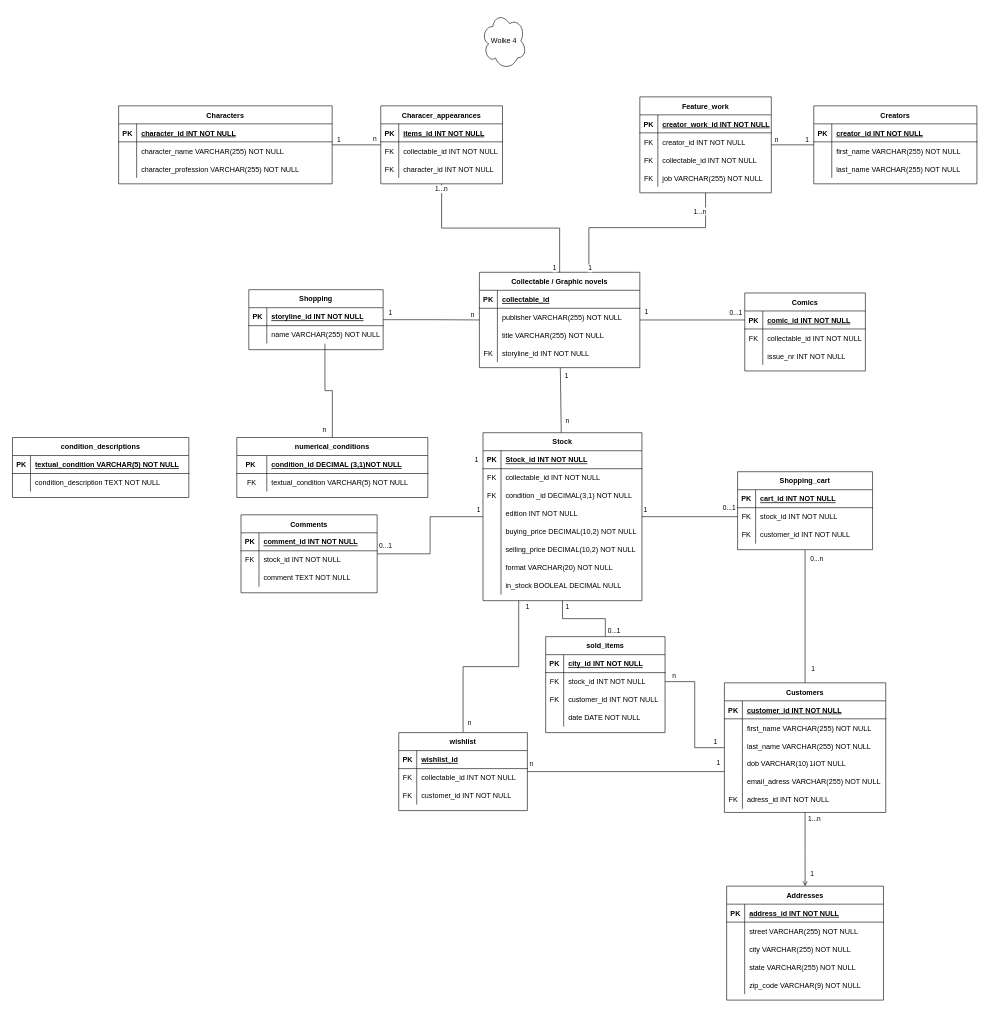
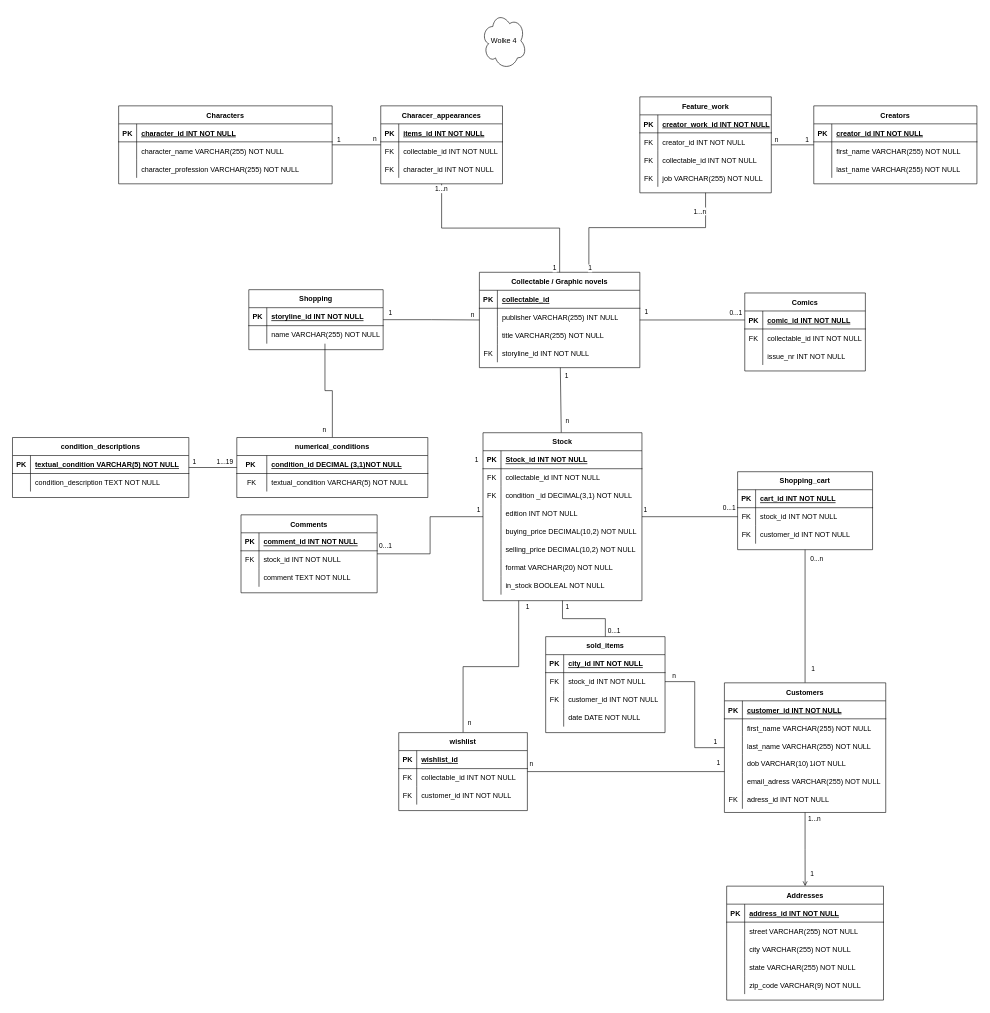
- <mxCell id="14" value="publisher VARCHAR(255) NOT NULL" style="shape=partialRectangle;connectable=0;fillColor=none;top=0;left=0;bottom=0;right=0;align=left;spacingLeft=6;overflow=hidden;shadow=0;rounded=0;" parent="12" vertex="1"><mxGeometry x="30" width="237.5" height="30" as="geometry"><mxRectangle width="237.5" height="30" as="alternateBounds" /></mxGeometry></mxCell>
+ <mxCell id="14" value="publisher VARCHAR(255) INT NULL" style="shape=partialRectangle;connectable=0;fillColor=none;top=0;left=0;bottom=0;right=0;align=left;spacingLeft=6;overflow=hidden;shadow=0;rounded=0;" parent="12" vertex="1"><mxGeometry x="30" width="237.5" height="30" as="geometry"><mxRectangle width="237.5" height="30" as="alternateBounds" /></mxGeometry></mxCell>
+ <mxCell id="47" style="edgeStyle=orthogonalEdgeStyle;rounded=0;orthogonalLoop=1;jettySize=auto;html=1;endArrow=none;endFill=0;" parent="1" source="50" target="204" edge="1"><mxGeometry relative="1" as="geometry" /></mxCell>
+ <mxCell id="48" value="1" style="edgeLabel;html=1;align=center;verticalAlign=middle;resizable=0;points=[];" parent="47" vertex="1" connectable="0"><mxGeometry x="0.727" y="-1" relative="1" as="geometry"><mxPoint x="-3" y="-9" as="offset" /></mxGeometry></mxCell>
+ <mxCell id="49" value="1...19" style="edgeLabel;html=1;align=center;verticalAlign=middle;resizable=0;points=[];" parent="47" vertex="1" connectable="0"><mxGeometry x="-0.745" y="-2" relative="1" as="geometry"><mxPoint x="-11" y="-9" as="offset" /></mxGeometry></mxCell>
- <mxCell id="45" value="in_stock BOOLEAL DECIMAL NULL" style="shape=partialRectangle;connectable=0;fillColor=none;top=0;left=0;bottom=0;right=0;align=left;spacingLeft=6;overflow=hidden;shadow=0;rounded=0;" parent="43" vertex="1"><mxGeometry x="30" width="235" height="30" as="geometry"><mxRectangle width="235" height="30" as="alternateBounds" /></mxGeometry></mxCell>
+ <mxCell id="45" value="in_stock BOOLEAL NOT NULL" style="shape=partialRectangle;connectable=0;fillColor=none;top=0;left=0;bottom=0;right=0;align=left;spacingLeft=6;overflow=hidden;shadow=0;rounded=0;" parent="43" vertex="1"><mxGeometry x="30" width="235" height="30" as="geometry"><mxRectangle width="235" height="30" as="alternateBounds" /></mxGeometry></mxCell>
